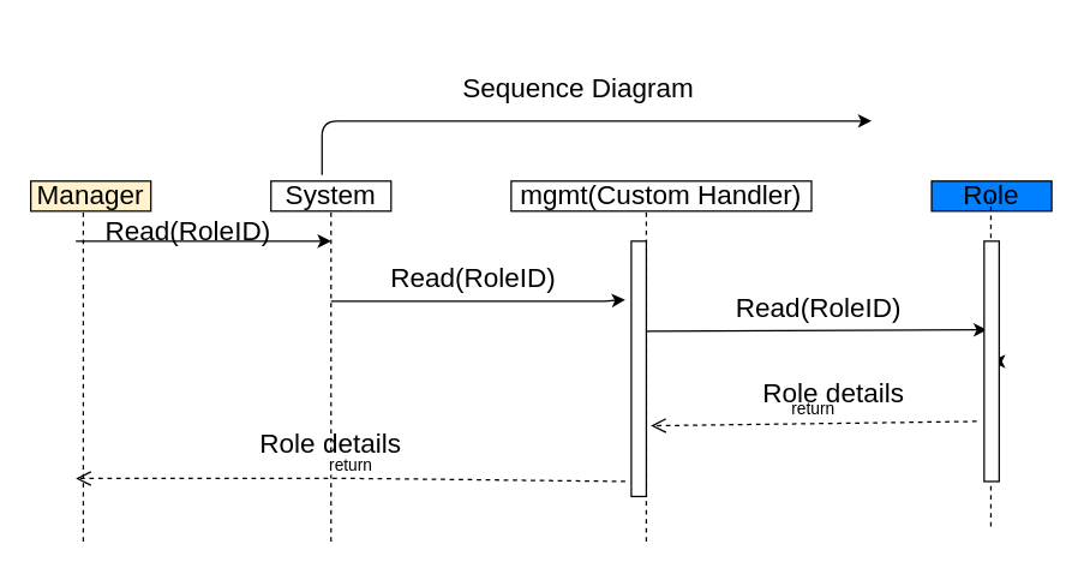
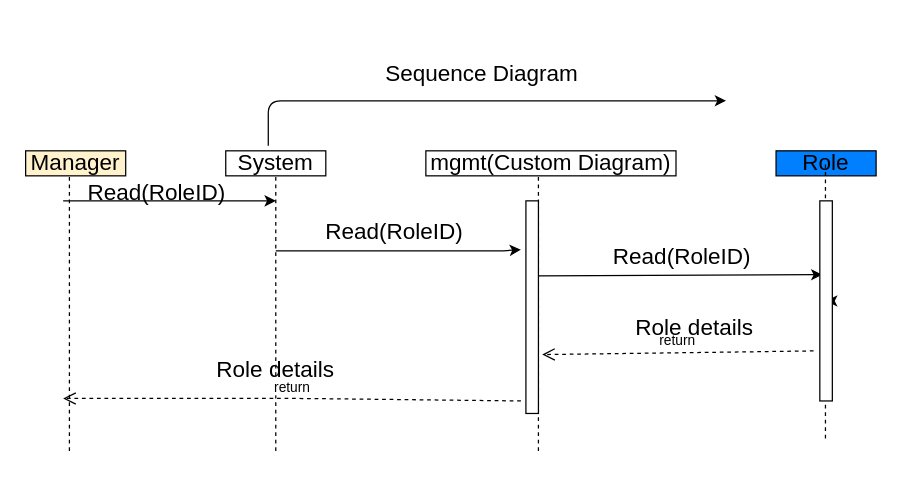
- <mxCell id="4" value="&lt;span style=&quot;font-size: 18px&quot;&gt;mgmt(Custom Handler)&lt;/span&gt;" style="rounded=0;whiteSpace=wrap;html=1;" parent="1" vertex="1"><mxGeometry x="340" y="120" width="200" height="20" as="geometry" /></mxCell>
+ <mxCell id="4" value="&lt;span style=&quot;font-size: 18px&quot;&gt;mgmt(Custom Diagram)&lt;/span&gt;" style="rounded=0;whiteSpace=wrap;html=1;" parent="1" vertex="1"><mxGeometry x="340" y="120" width="200" height="20" as="geometry" /></mxCell>
